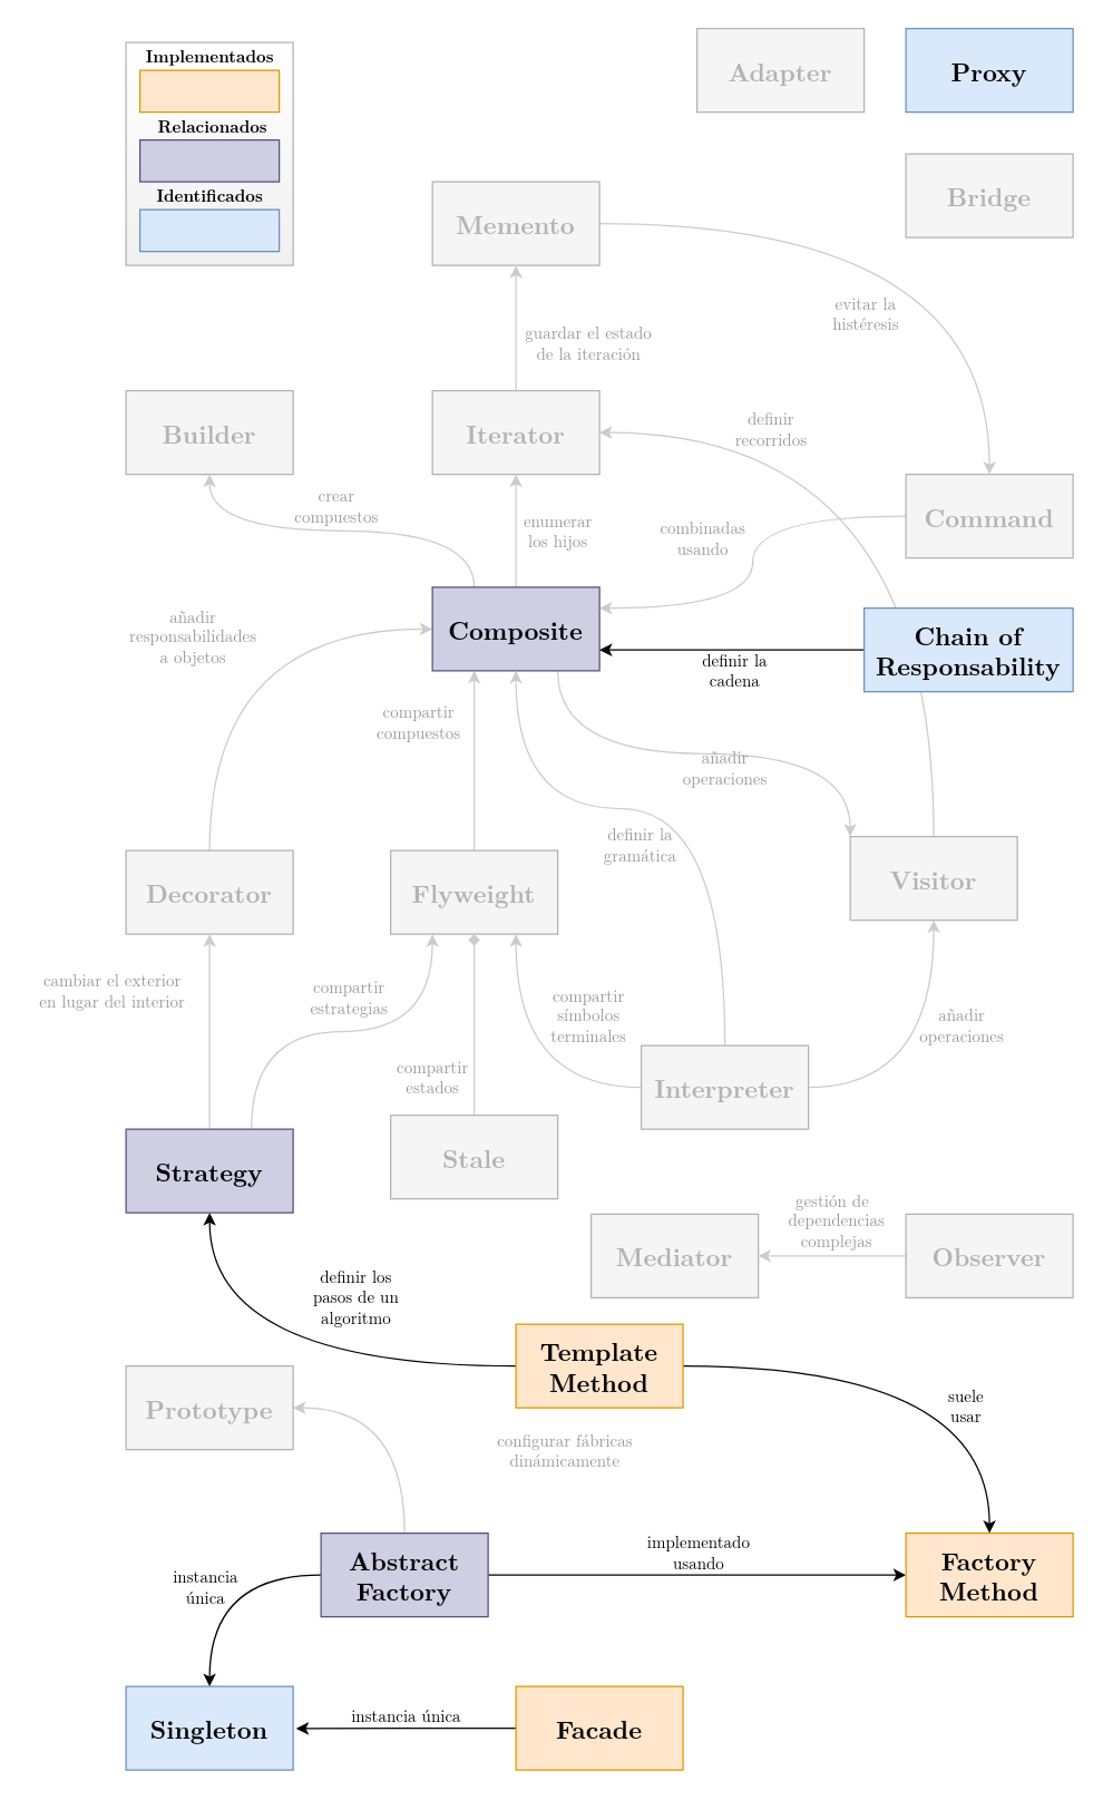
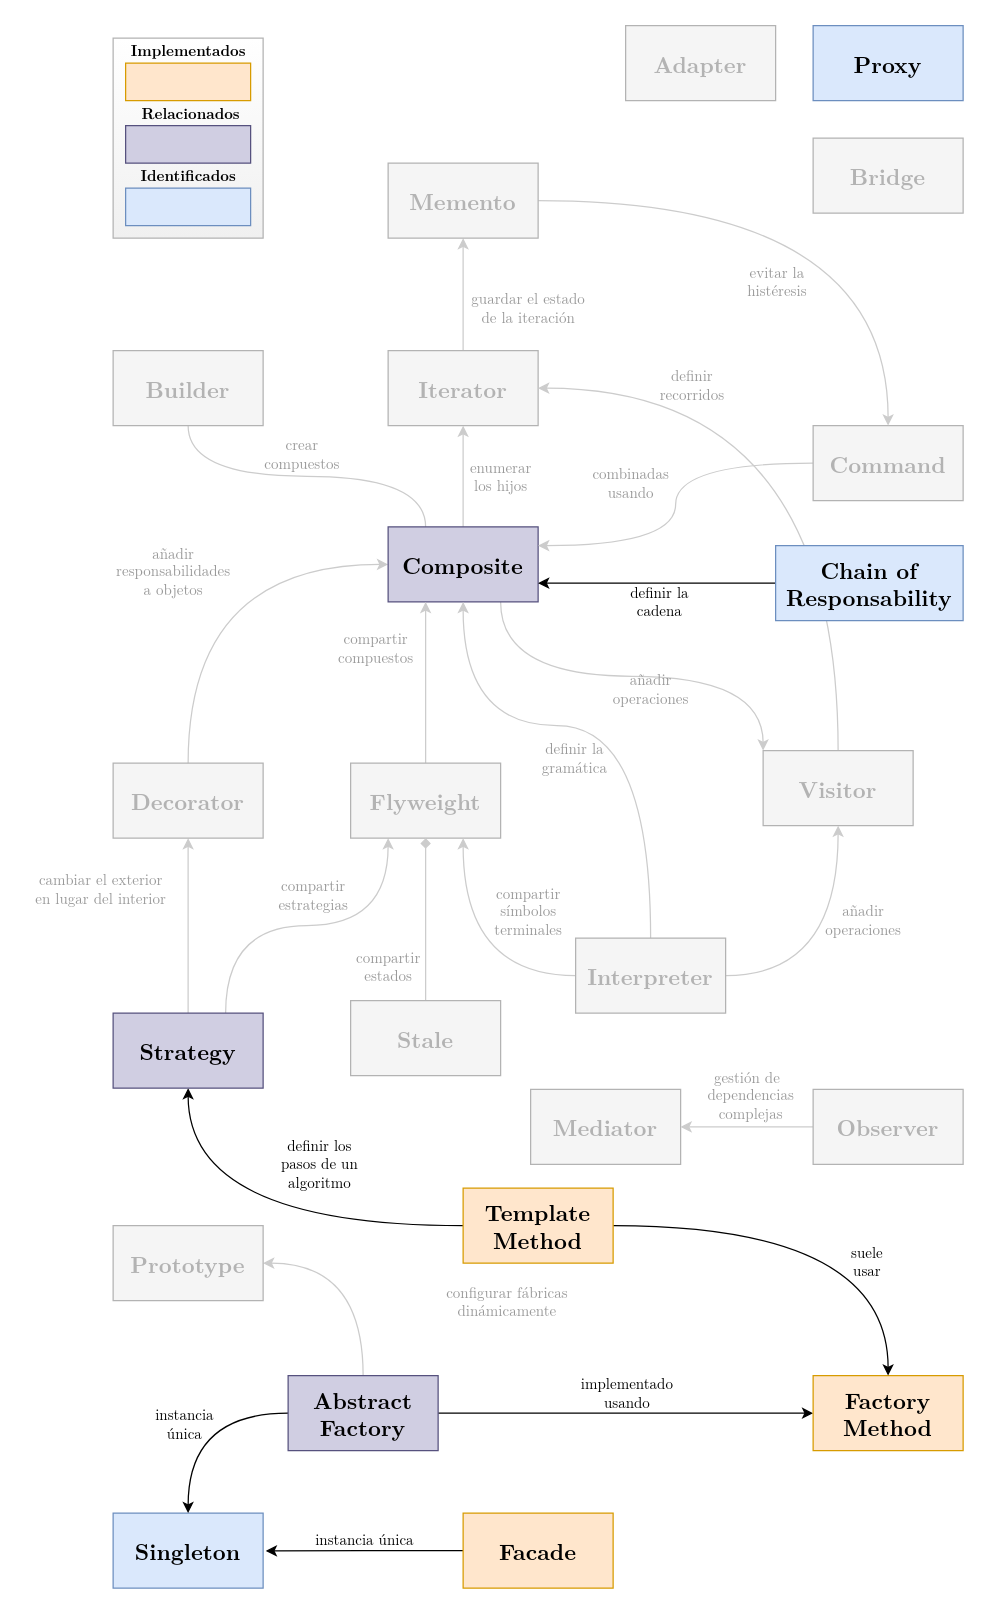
- <mxCell id="22" style="edgeStyle=orthogonalEdgeStyle;curved=1;orthogonalLoop=1;jettySize=auto;html=1;exitX=0.25;exitY=0;exitDx=0;exitDy=0;entryX=0.5;entryY=1;entryDx=0;entryDy=0;fontFamily=Latin Modern Roman;fontSize=12;fontColor=#B3B3B3;strokeColor=#CCCCCC;" edge="1" parent="1" source="23" target="45"><mxGeometry relative="1" as="geometry" /></mxCell>
+ <mxCell id="22" style="edgeStyle=orthogonalEdgeStyle;curved=1;orthogonalLoop=1;jettySize=auto;html=1;exitX=0.25;exitY=0;exitDx=0;exitDy=0;entryX=0.5;entryY=1;entryDx=0;entryDy=0;fontFamily=Latin Modern Roman;fontSize=12;fontColor=#B3B3B3;strokeColor=#CCCCCC;endArrow=none;" edge="1" parent="1" source="23" target="45"><mxGeometry relative="1" as="geometry" /></mxCell>
